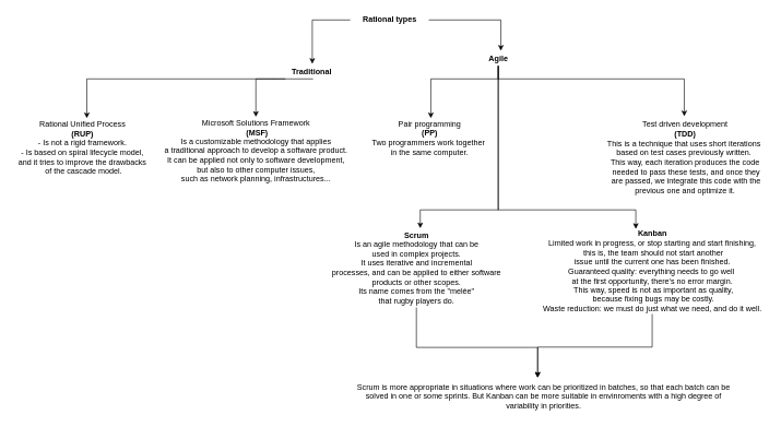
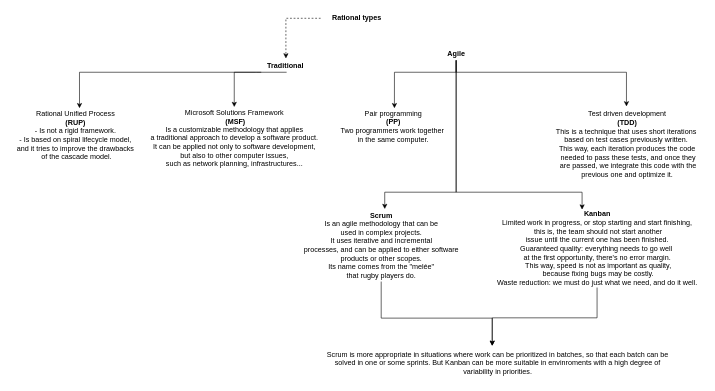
- <mxCell id="2" style="edgeStyle=orthogonalEdgeStyle;rounded=0;orthogonalLoop=1;jettySize=auto;html=1;entryX=0.514;entryY=-0.15;entryDx=0;entryDy=0;entryPerimeter=0;" edge="1" parent="1" source="4" target="7"><mxGeometry relative="1" as="geometry" /></mxCell>
+ <mxCell id="2" style="edgeStyle=orthogonalEdgeStyle;rounded=0;orthogonalLoop=1;jettySize=auto;html=1;entryX=0.514;entryY=-0.15;entryDx=0;entryDy=0;entryPerimeter=0;dashed=1;" edge="1" parent="1" source="4" target="7"><mxGeometry relative="1" as="geometry" /></mxCell>
- <mxCell id="3" style="edgeStyle=orthogonalEdgeStyle;rounded=0;orthogonalLoop=1;jettySize=auto;html=1;entryX=0.6;entryY=-0.15;entryDx=0;entryDy=0;entryPerimeter=0;" edge="1" parent="1" source="4" target="12"><mxGeometry relative="1" as="geometry" /></mxCell>
